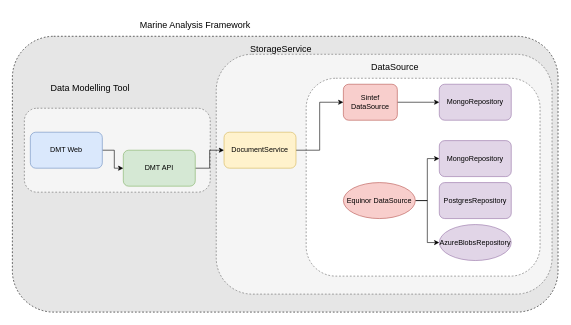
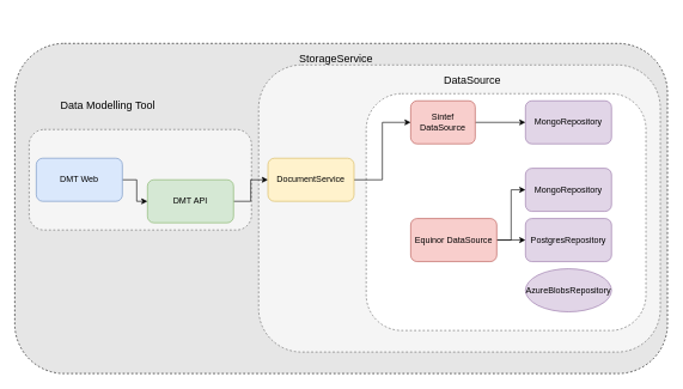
- <mxCell id="23" value="Marine Analysis Framework" style="text;html=1;strokeColor=none;fillColor=none;align=center;verticalAlign=middle;whiteSpace=wrap;rounded=0;fontStyle=0;fontSize=15;" parent="1" vertex="1"><mxGeometry x="230" y="20" width="190" height="40" as="geometry" /></mxCell>
- <mxCell id="17" value="Equinor DataSource" style="ellipse;whiteSpace=wrap;html=1;fillColor=#f8cecc;strokeColor=#b85450;" parent="1" vertex="1"><mxGeometry x="572" y="304" width="120" height="60" as="geometry" /></mxCell>
+ <mxCell id="17" value="Equinor DataSource" style="rounded=1;whiteSpace=wrap;html=1;fillColor=#f8cecc;strokeColor=#b85450;" parent="1" vertex="1"><mxGeometry x="572" y="304" width="120" height="60" as="geometry" /></mxCell>
- <mxCell id="16" style="edgeStyle=orthogonalEdgeStyle;rounded=0;orthogonalLoop=1;jettySize=auto;html=1;exitX=1;exitY=0.5;exitDx=0;exitDy=0;entryX=0;entryY=0.5;entryDx=0;entryDy=0;" parent="1" source="17" target="19" edge="1"><mxGeometry relative="1" as="geometry" /></mxCell>
+ <mxCell id="16" style="edgeStyle=orthogonalEdgeStyle;rounded=0;orthogonalLoop=1;jettySize=auto;html=1;exitX=1;exitY=0.5;exitDx=0;exitDy=0;" parent="1" source="17" target="18" edge="1"><mxGeometry relative="1" as="geometry" /></mxCell>
